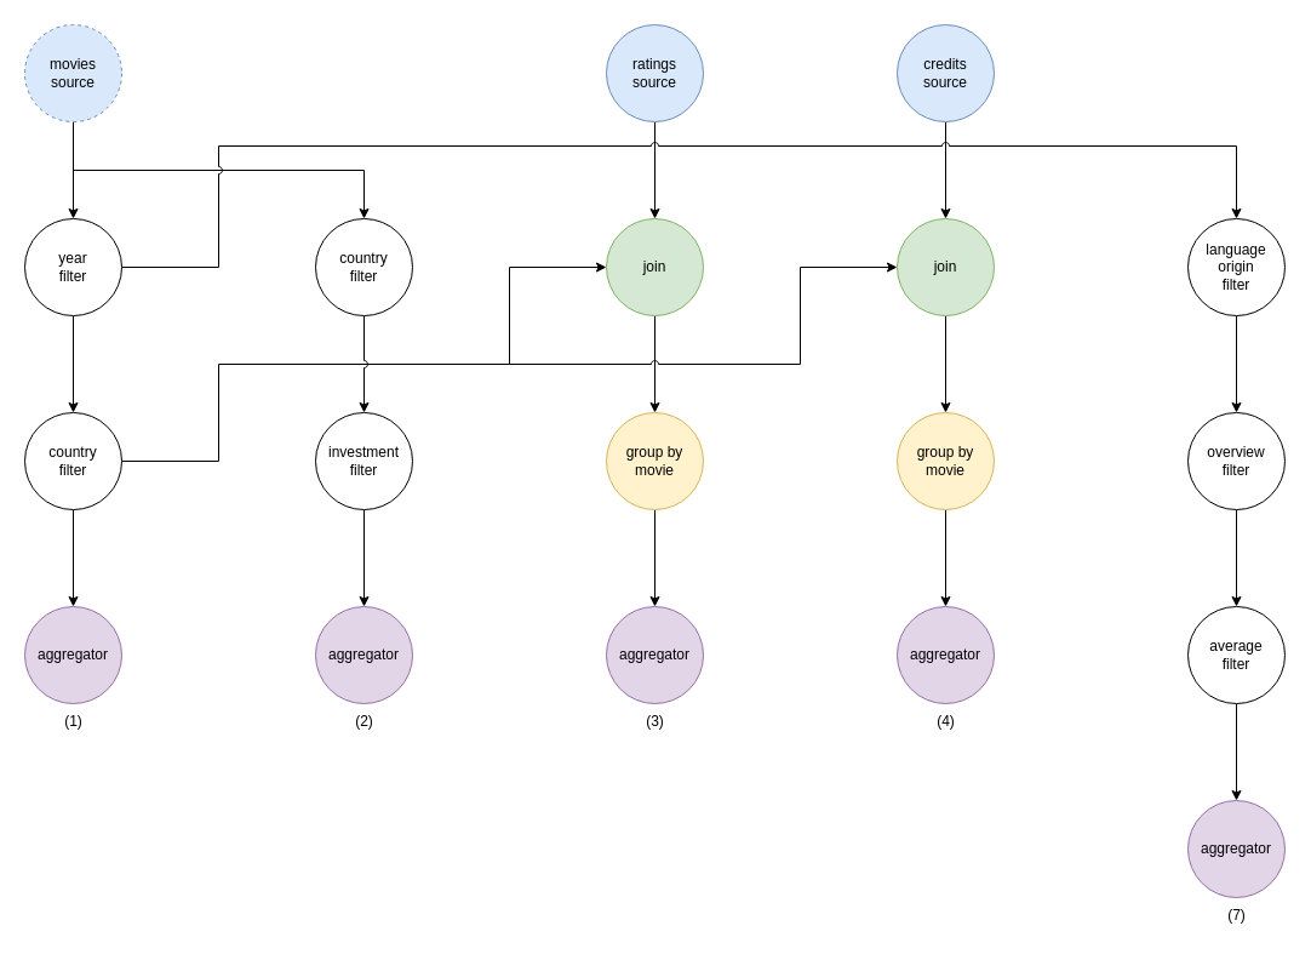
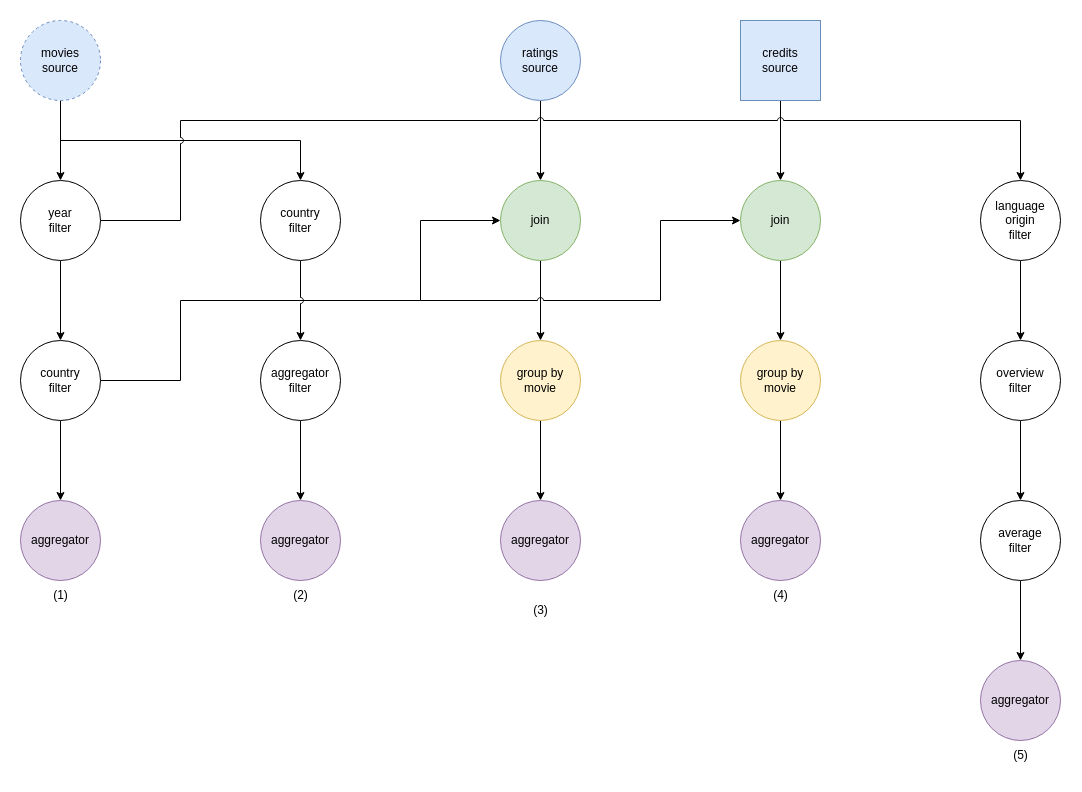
- <mxCell id="6" value="credits&lt;div&gt;source&lt;/div&gt;" style="ellipse;whiteSpace=wrap;html=1;aspect=fixed;fillColor=#dae8fc;strokeColor=#6c8ebf;" parent="1" vertex="1"><mxGeometry x="740" y="20" width="80" height="80" as="geometry" /></mxCell>
+ <mxCell id="6" value="credits&lt;div&gt;source&lt;/div&gt;" style="whiteSpace=wrap;html=1;aspect=fixed;fillColor=#dae8fc;strokeColor=#6c8ebf;rounded=0;" parent="1" vertex="1"><mxGeometry x="740" y="20" width="80" height="80" as="geometry" /></mxCell>
- <mxCell id="23" value="investment&lt;br&gt;&lt;div&gt;filter&lt;/div&gt;" style="ellipse;whiteSpace=wrap;html=1;aspect=fixed;" parent="1" vertex="1"><mxGeometry x="260" y="340" width="80" height="80" as="geometry" /></mxCell>
+ <mxCell id="23" value="aggregator&lt;br&gt;&lt;div&gt;filter&lt;/div&gt;" style="ellipse;whiteSpace=wrap;html=1;aspect=fixed;" parent="1" vertex="1"><mxGeometry x="260" y="340" width="80" height="80" as="geometry" /></mxCell>
- <mxCell id="31" value="(3)" style="text;html=1;align=center;verticalAlign=middle;resizable=0;points=[];autosize=1;strokeColor=none;fillColor=none;" parent="1" vertex="1"><mxGeometry x="520" y="580" width="40" height="30" as="geometry" /></mxCell>
+ <mxCell id="31" value="(3)" style="text;html=1;align=center;verticalAlign=middle;resizable=0;points=[];autosize=1;strokeColor=none;fillColor=none;" parent="1" vertex="1"><mxGeometry x="520" y="595" width="40" height="30" as="geometry" /></mxCell>
- <mxCell id="43" value="(7)" style="text;html=1;align=center;verticalAlign=middle;resizable=0;points=[];autosize=1;strokeColor=none;fillColor=none;" parent="1" vertex="1"><mxGeometry x="1000" y="740" width="40" height="30" as="geometry" /></mxCell>
+ <mxCell id="43" value="(5)" style="text;html=1;align=center;verticalAlign=middle;resizable=0;points=[];autosize=1;strokeColor=none;fillColor=none;" parent="1" vertex="1"><mxGeometry x="1000" y="740" width="40" height="30" as="geometry" /></mxCell>
